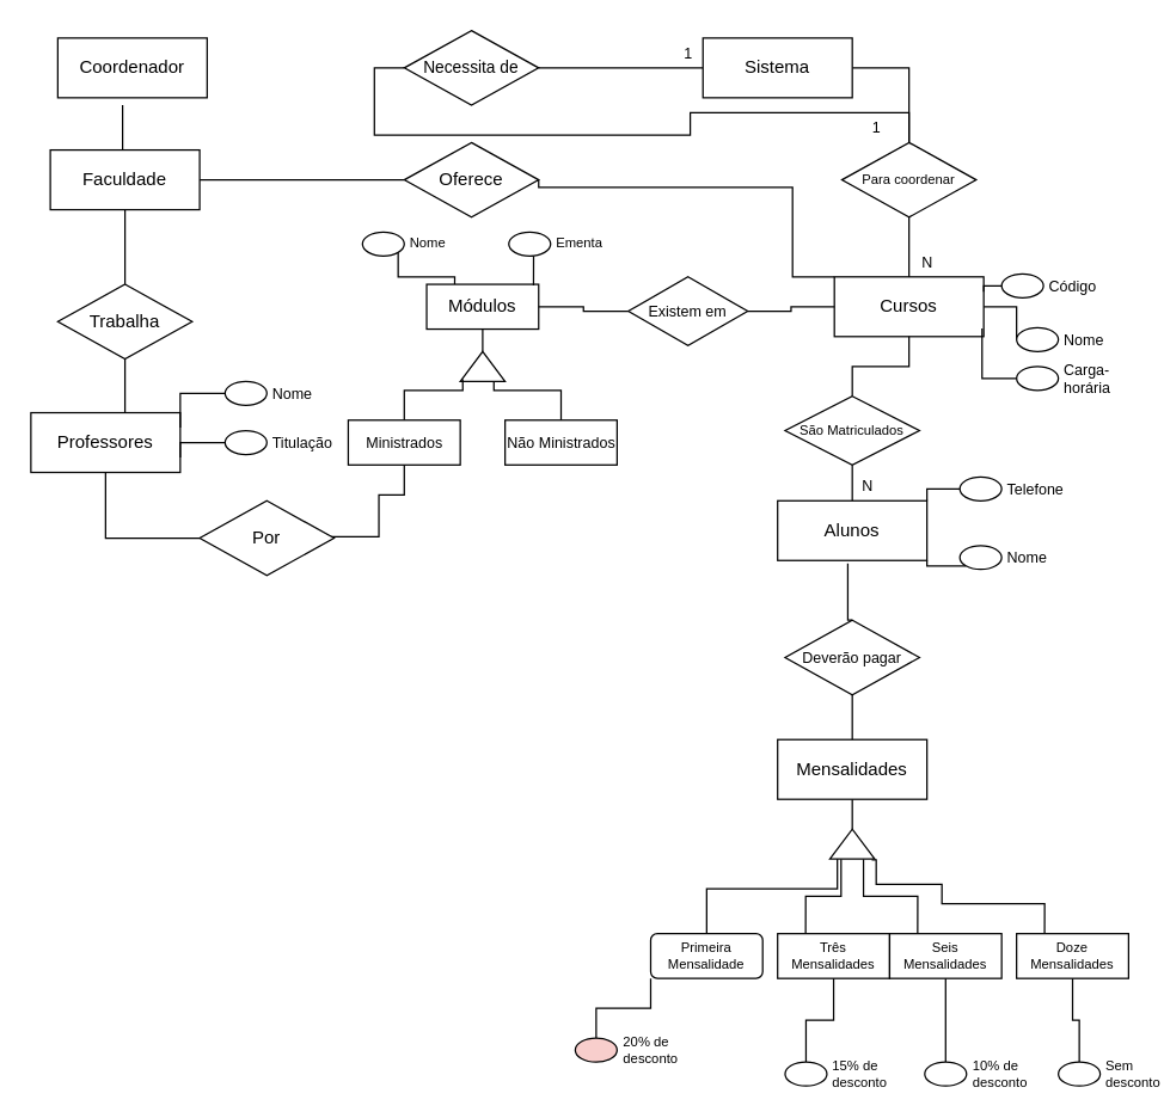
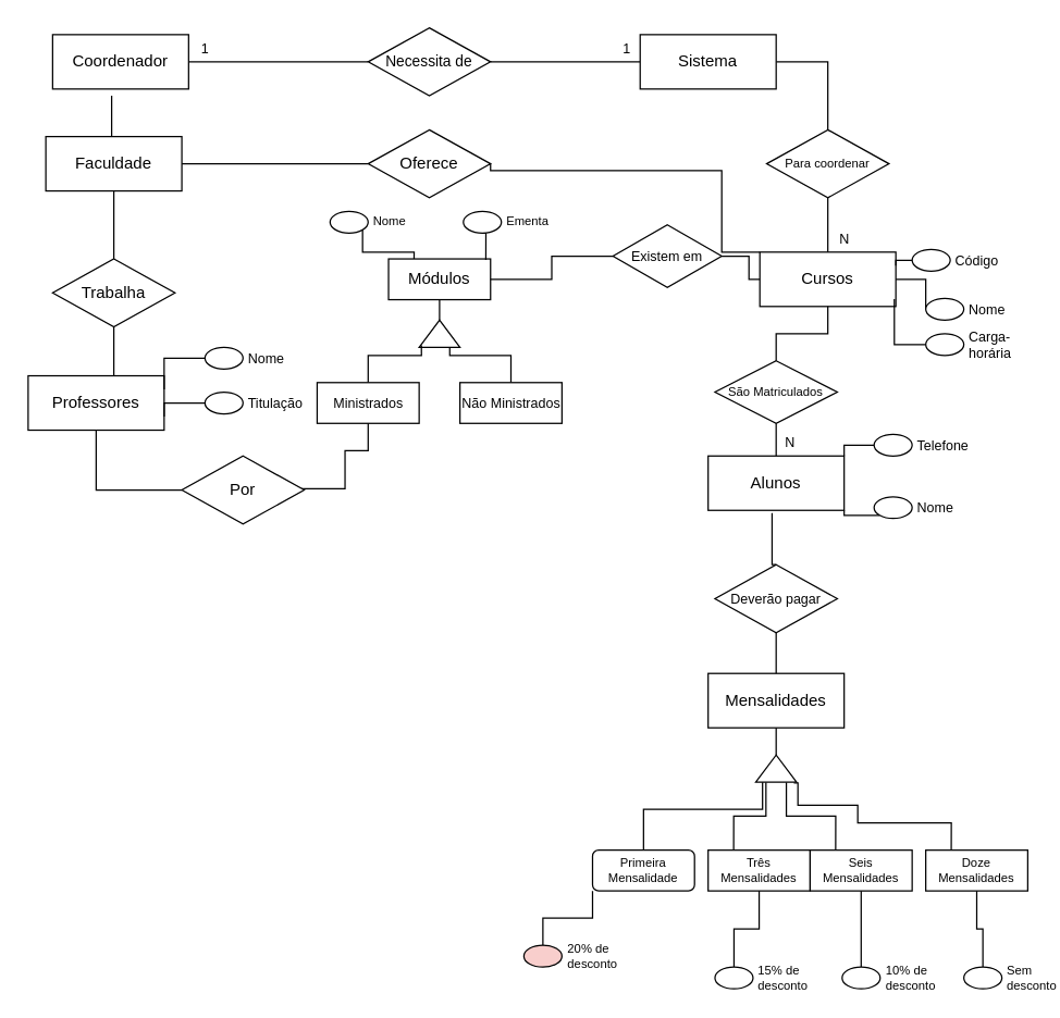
- <mxCell id="33" value="1" style="edgeStyle=orthogonalEdgeStyle;rounded=0;orthogonalLoop=1;jettySize=auto;html=1;exitX=0;exitY=0.5;exitDx=0;exitDy=0;fontSize=10;endArrow=none;endFill=0;" edge="1" parent="1" source="34" target="38"><mxGeometry x="0.818" y="-10" relative="1" as="geometry"><mxPoint as="offset" /></mxGeometry></mxCell>
+ <mxCell id="33" value="1" style="edgeStyle=orthogonalEdgeStyle;rounded=0;orthogonalLoop=1;jettySize=auto;html=1;exitX=0;exitY=0.5;exitDx=0;exitDy=0;entryX=1;entryY=0.5;entryDx=0;entryDy=0;fontSize=10;endArrow=none;endFill=0;" edge="1" parent="1" source="34" target="4"><mxGeometry x="0.818" y="-10" relative="1" as="geometry"><mxPoint as="offset" /></mxGeometry></mxCell>
- <mxCell id="59" value="Existem em" style="shape=rhombus;perimeter=rhombusPerimeter;whiteSpace=wrap;html=1;align=center;fontSize=10;" vertex="1" parent="1"><mxGeometry x="420" y="185" width="80" height="46" as="geometry" /></mxCell>
+ <mxCell id="59" value="Existem em" style="shape=rhombus;perimeter=rhombusPerimeter;whiteSpace=wrap;html=1;align=center;fontSize=10;" vertex="1" parent="1"><mxGeometry x="450" y="165" width="80" height="46" as="geometry" /></mxCell>
